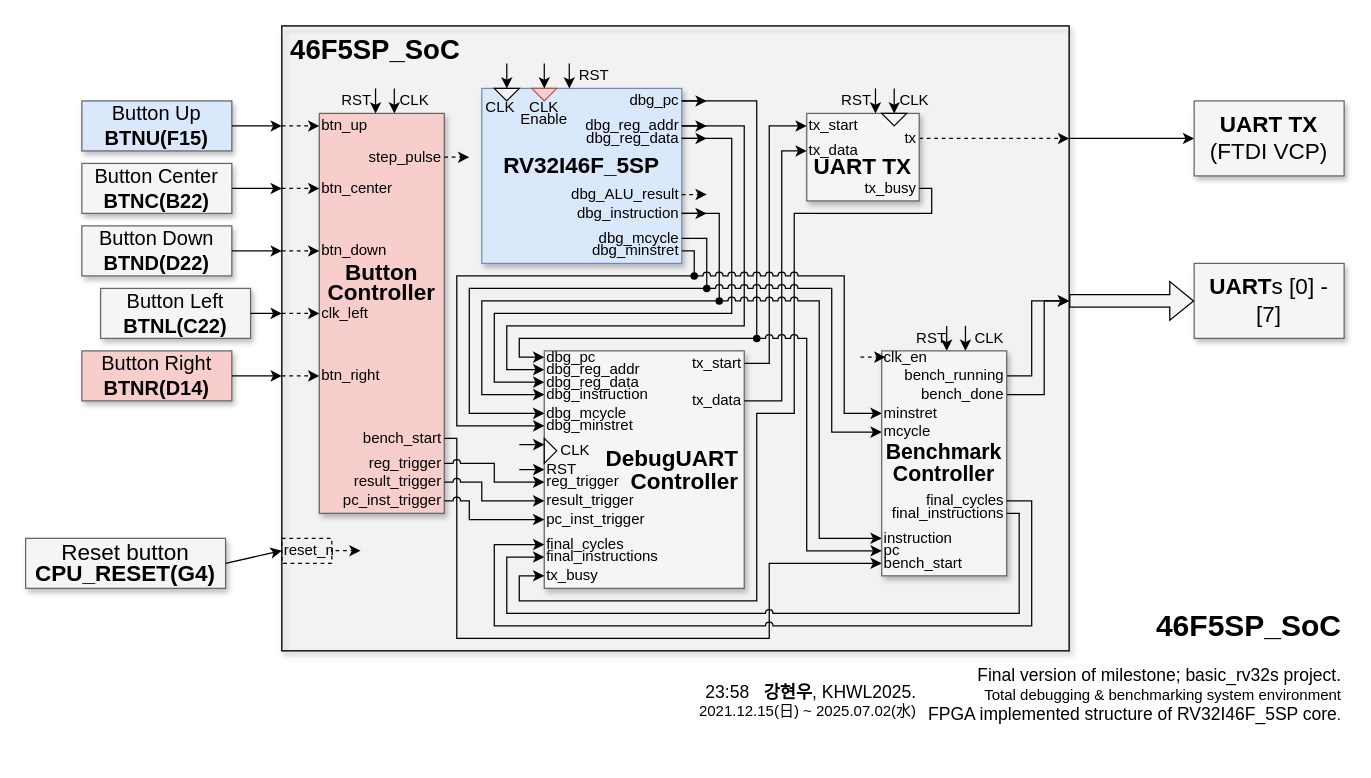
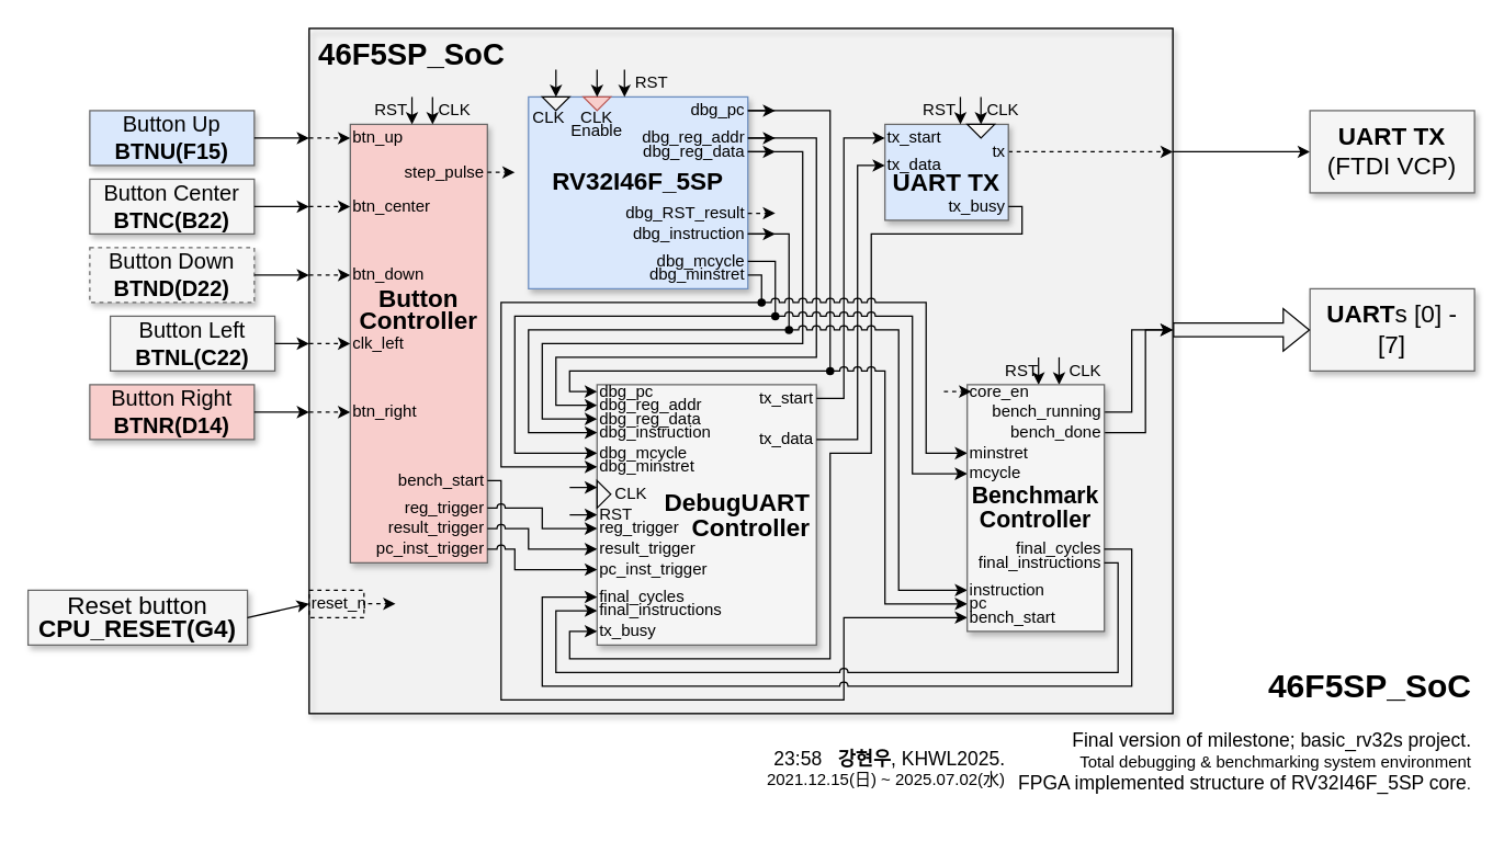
- <mxCell id="65" value="&lt;div style=&quot;line-height: 80%;&quot;&gt;&lt;div&gt;&lt;b&gt;&lt;br&gt;&lt;/b&gt;&lt;/div&gt;&lt;b&gt;UART TX&lt;/b&gt;&lt;/div&gt;" style="whiteSpace=wrap;html=1;shadow=1;fontSize=18;fillColor=#f5f5f5;strokeColor=#666666;" parent="64" vertex="1"><mxGeometry y="20" width="90" height="70" as="geometry" /></mxCell>
+ <mxCell id="65" value="&lt;div style=&quot;line-height: 80%;&quot;&gt;&lt;div&gt;&lt;b&gt;&lt;br&gt;&lt;/b&gt;&lt;/div&gt;&lt;b&gt;UART TX&lt;/b&gt;&lt;/div&gt;" style="whiteSpace=wrap;html=1;shadow=1;fontSize=18;fillColor=#dae8fc;strokeColor=#666666;" parent="64" vertex="1"><mxGeometry y="20" width="90" height="70" as="geometry" /></mxCell>
- <mxCell id="43" value="dbg_ALU_result" style="text;html=1;align=right;verticalAlign=middle;whiteSpace=wrap;rounded=0;" parent="27" vertex="1"><mxGeometry x="80" y="75" width="100" height="20" as="geometry" /></mxCell>
+ <mxCell id="43" value="dbg_RST_result" style="text;html=1;align=right;verticalAlign=middle;whiteSpace=wrap;rounded=0;" parent="27" vertex="1"><mxGeometry x="80" y="75" width="100" height="20" as="geometry" /></mxCell>
- <mxCell id="12" value="Button Down&lt;div&gt;&lt;b&gt;BTND(D22)&lt;/b&gt;&lt;/div&gt;" style="whiteSpace=wrap;html=1;shadow=1;fontSize=16;fillColor=#f5f5f5;strokeColor=#666666;" parent="1" vertex="1"><mxGeometry x="65" y="180" width="120" height="40" as="geometry" /></mxCell>
+ <mxCell id="12" value="Button Down&lt;div&gt;&lt;b&gt;BTND(D22)&lt;/b&gt;&lt;/div&gt;" style="whiteSpace=wrap;html=1;shadow=1;fontSize=16;fillColor=#f5f5f5;strokeColor=#666666;dashed=1;" parent="1" vertex="1"><mxGeometry x="65" y="180" width="120" height="40" as="geometry" /></mxCell>
- <mxCell id="139" value="clk_en" style="text;html=1;align=left;verticalAlign=middle;whiteSpace=wrap;rounded=0;" parent="123" vertex="1"><mxGeometry y="20" width="90" height="10" as="geometry" /></mxCell>
+ <mxCell id="139" value="core_en" style="text;html=1;align=left;verticalAlign=middle;whiteSpace=wrap;rounded=0;" parent="123" vertex="1"><mxGeometry y="20" width="90" height="10" as="geometry" /></mxCell>
